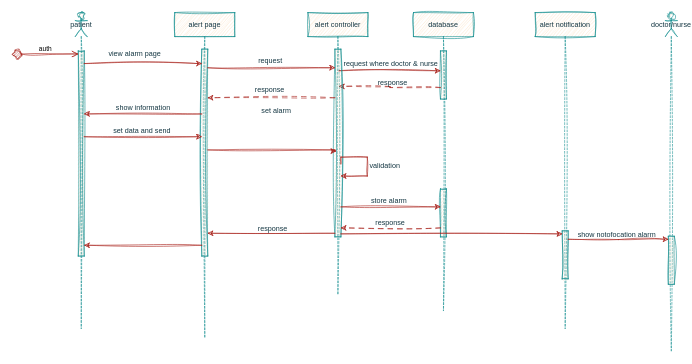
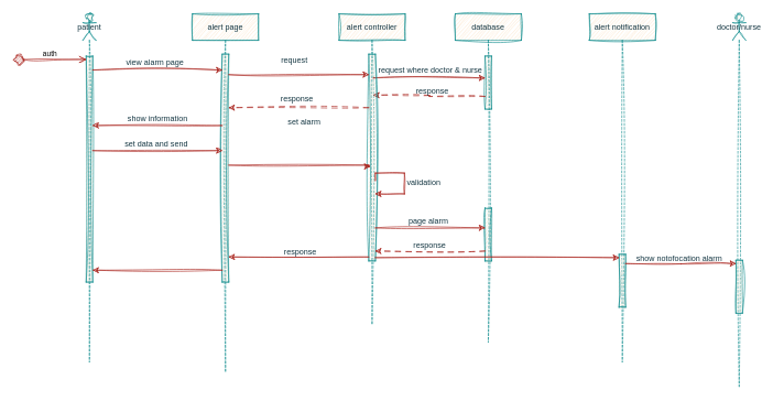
- <mxCell id="8" value="view alarm page" style="text;html=1;align=center;verticalAlign=middle;resizable=0;points=[];autosize=1;strokeColor=none;fillColor=none;labelBackgroundColor=none;fontColor=#143642;sketch=1;curveFitting=1;jiggle=2;" parent="1" vertex="1"><mxGeometry x="171" y="76" width="105" height="26" as="geometry" /></mxCell>
+ <mxCell id="8" value="view alarm page" style="text;html=1;align=center;verticalAlign=middle;resizable=0;points=[];autosize=1;strokeColor=none;fillColor=none;labelBackgroundColor=none;fontColor=#143642;sketch=1;curveFitting=1;jiggle=2;" parent="1" vertex="1"><mxGeometry x="181" y="81" width="105" height="26" as="geometry" /></mxCell>
- <mxCell id="20" value="request" style="text;html=1;align=center;verticalAlign=middle;resizable=0;points=[];autosize=1;strokeColor=none;fillColor=none;fontColor=#143642;sketch=1;curveFitting=1;jiggle=2;" parent="1" vertex="1"><mxGeometry x="421" y="88" width="58" height="26" as="geometry" /></mxCell>
+ <mxCell id="20" value="request" style="text;html=1;align=center;verticalAlign=middle;resizable=0;points=[];autosize=1;strokeColor=none;fillColor=none;fontColor=#143642;sketch=1;curveFitting=1;jiggle=2;" parent="1" vertex="1"><mxGeometry x="416" y="78" width="58" height="26" as="geometry" /></mxCell>
- <mxCell id="31" value="store alarm" style="text;html=1;align=center;verticalAlign=middle;resizable=0;points=[];autosize=1;strokeColor=none;fillColor=none;fontColor=#143642;sketch=1;curveFitting=1;jiggle=2;" parent="1" vertex="1"><mxGeometry x="609" y="321" width="78" height="26" as="geometry" /></mxCell>
+ <mxCell id="31" value="page alarm" style="text;html=1;align=center;verticalAlign=middle;resizable=0;points=[];autosize=1;strokeColor=none;fillColor=none;fontColor=#143642;sketch=1;curveFitting=1;jiggle=2;" parent="1" vertex="1"><mxGeometry x="609" y="321" width="78" height="26" as="geometry" /></mxCell>
